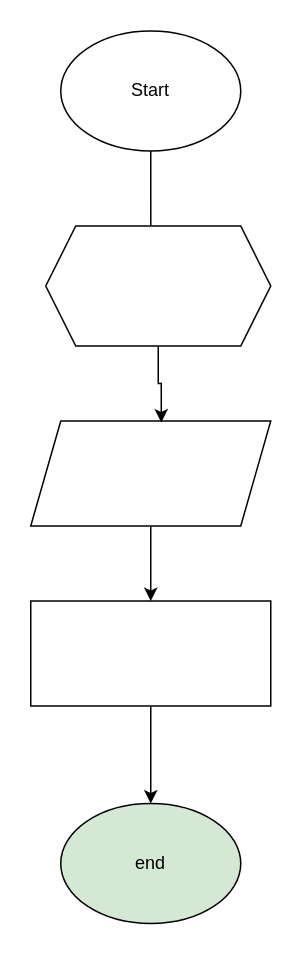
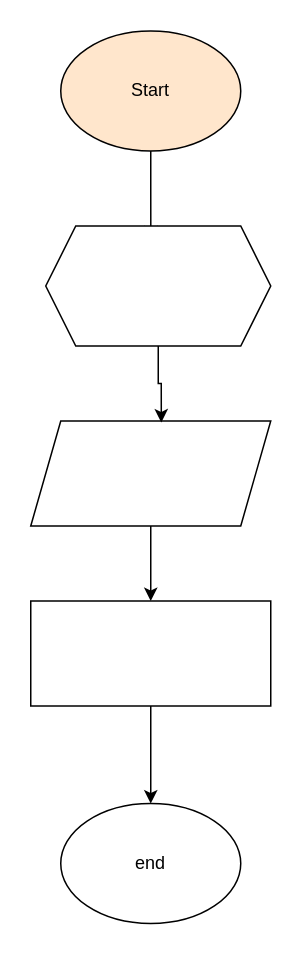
- <mxCell id="3" value="Start" style="ellipse;whiteSpace=wrap;html=1;" vertex="1" parent="1"><mxGeometry x="40" y="20" width="120" height="80" as="geometry" /></mxCell>
+ <mxCell id="3" value="Start" style="ellipse;whiteSpace=wrap;html=1;fillColor=#ffe6cc;" vertex="1" parent="1"><mxGeometry x="40" y="20" width="120" height="80" as="geometry" /></mxCell>
- <mxCell id="10" value="end" style="ellipse;whiteSpace=wrap;html=1;fillColor=#d5e8d4;" vertex="1" parent="1"><mxGeometry x="40" y="535" width="120" height="80" as="geometry" /></mxCell>
+ <mxCell id="10" value="end" style="ellipse;whiteSpace=wrap;html=1;" vertex="1" parent="1"><mxGeometry x="40" y="535" width="120" height="80" as="geometry" /></mxCell>
